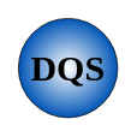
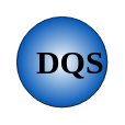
- <mxCell id="3" value="&lt;font face=&quot;Ubuntu&quot; style=&quot;font-size: 40px;&quot;&gt;&lt;b&gt;DQS&lt;/b&gt;&lt;/font&gt;" style="text;html=1;align=center;verticalAlign=middle;whiteSpace=wrap;rounded=0;" parent="1" vertex="1"><mxGeometry x="35" y="50" width="80" height="50" as="geometry" /></mxCell>
+ <mxCell id="3" value="&lt;font face=&quot;Ubuntu&quot; style=&quot;font-size: 40px;&quot;&gt;&lt;b&gt;DQS&lt;/b&gt;&lt;/font&gt;" style="text;html=1;align=center;verticalAlign=middle;whiteSpace=wrap;rounded=0;" parent="1" vertex="1"><mxGeometry x="45" y="50" width="80" height="50" as="geometry" /></mxCell>
